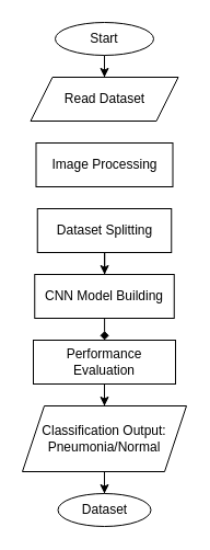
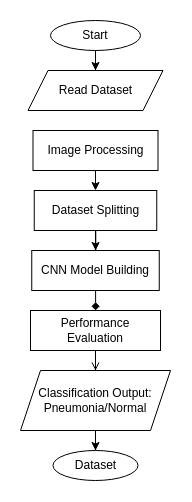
+ <mxCell id="5" value="" style="edgeStyle=orthogonalEdgeStyle;rounded=0;orthogonalLoop=1;jettySize=auto;html=1;" edge="1" parent="1" source="6" target="8"><mxGeometry relative="1" as="geometry" /></mxCell>
- <mxCell id="11" value="" style="edgeStyle=orthogonalEdgeStyle;rounded=0;orthogonalLoop=1;jettySize=auto;html=1;" edge="1" parent="1" source="12" target="14"><mxGeometry relative="1" as="geometry" /></mxCell>
+ <mxCell id="11" value="" style="edgeStyle=orthogonalEdgeStyle;rounded=0;orthogonalLoop=1;jettySize=auto;html=1;endArrow=open;" edge="1" parent="1" source="12" target="14"><mxGeometry relative="1" as="geometry" /></mxCell>
